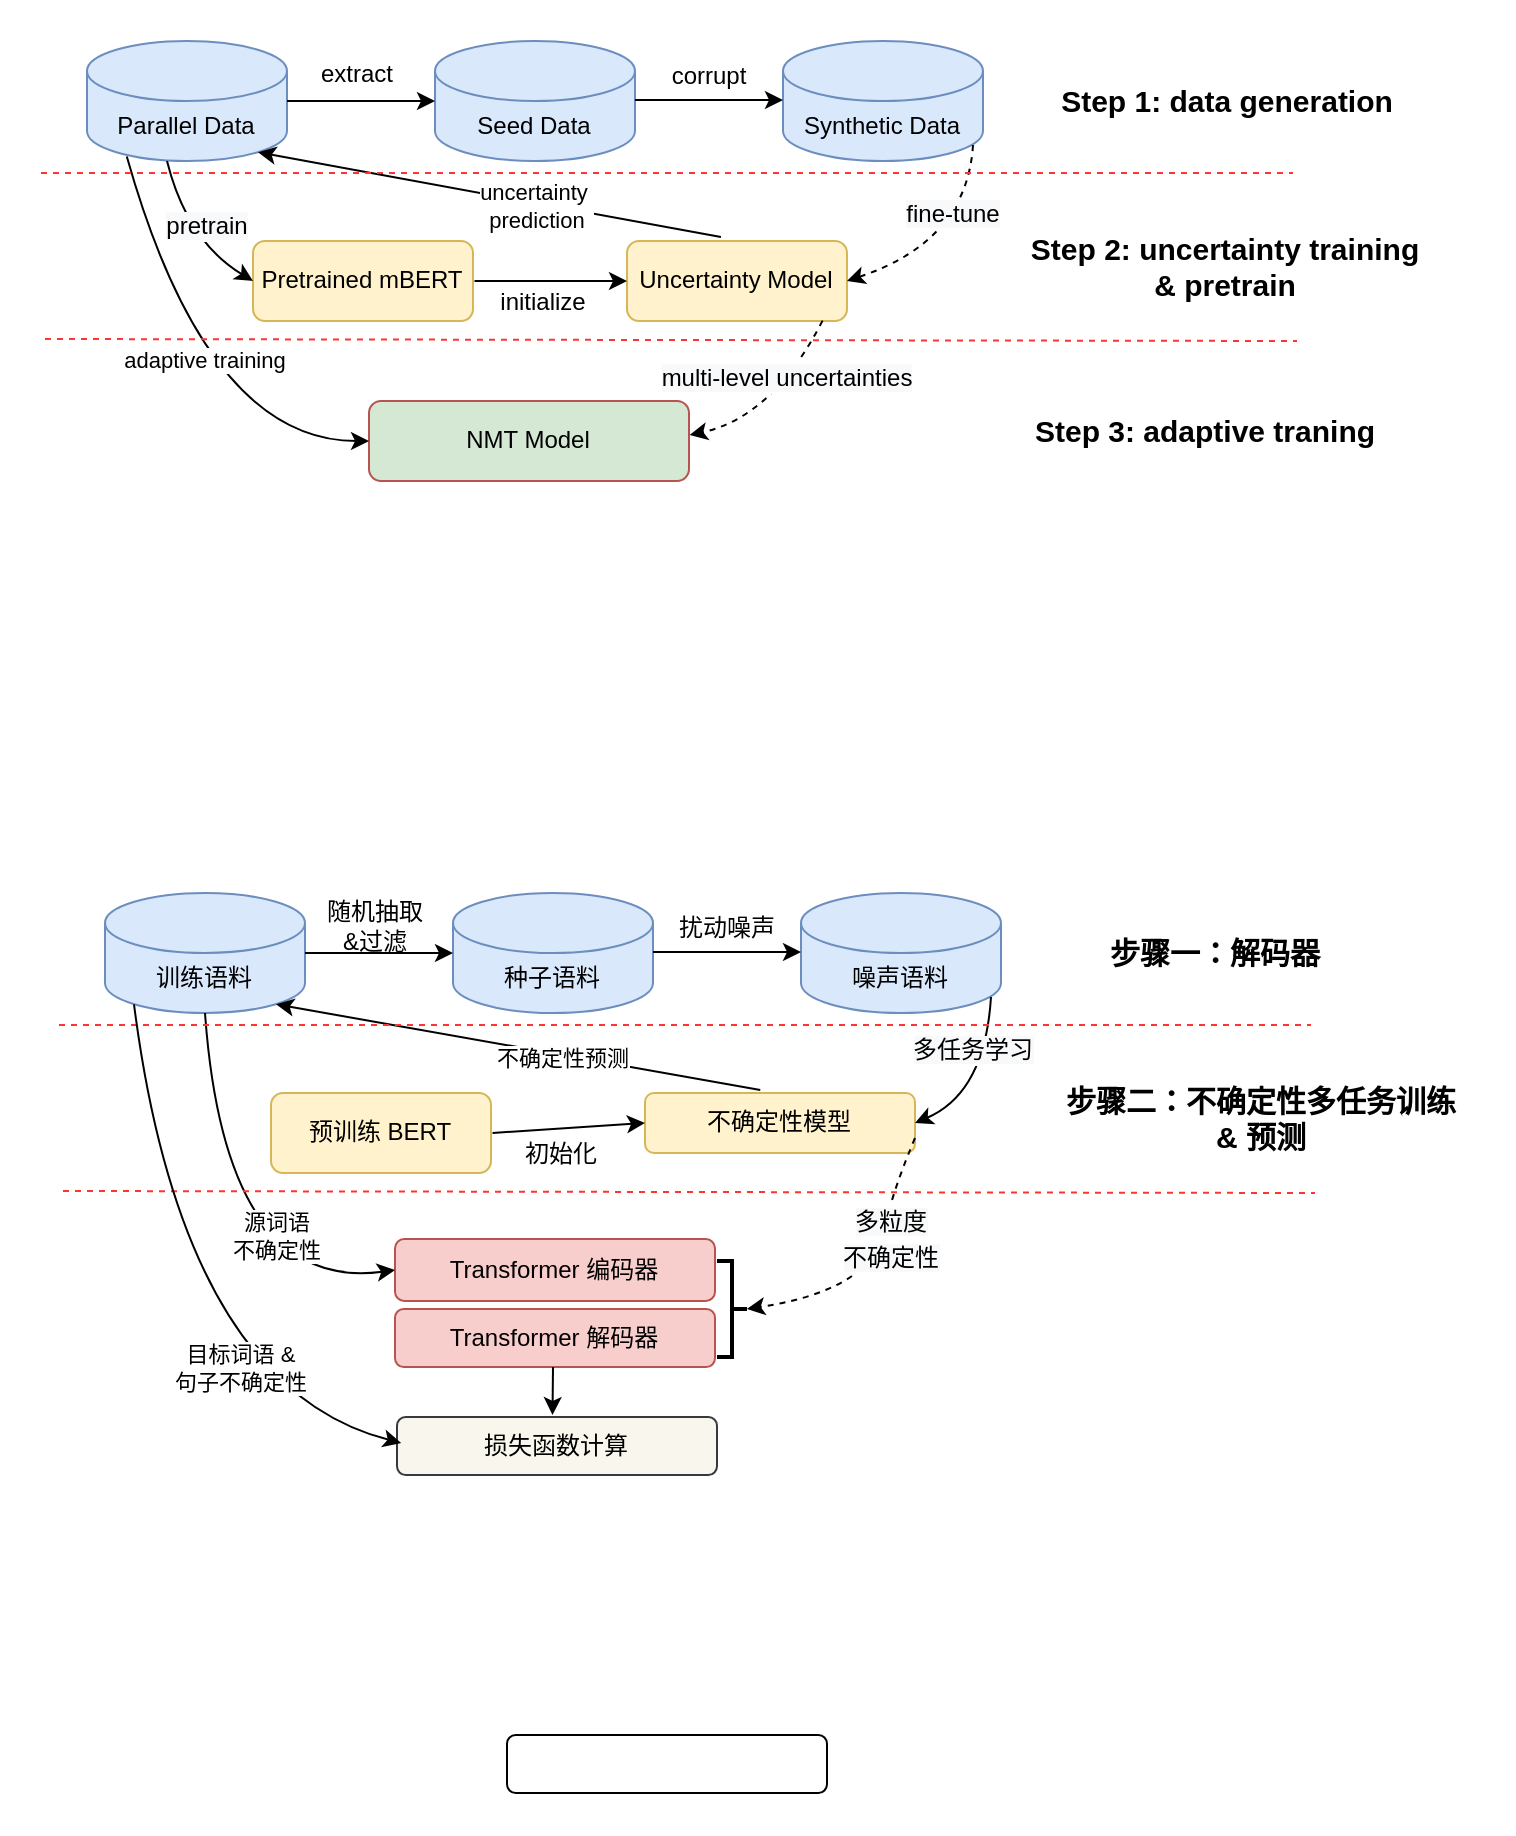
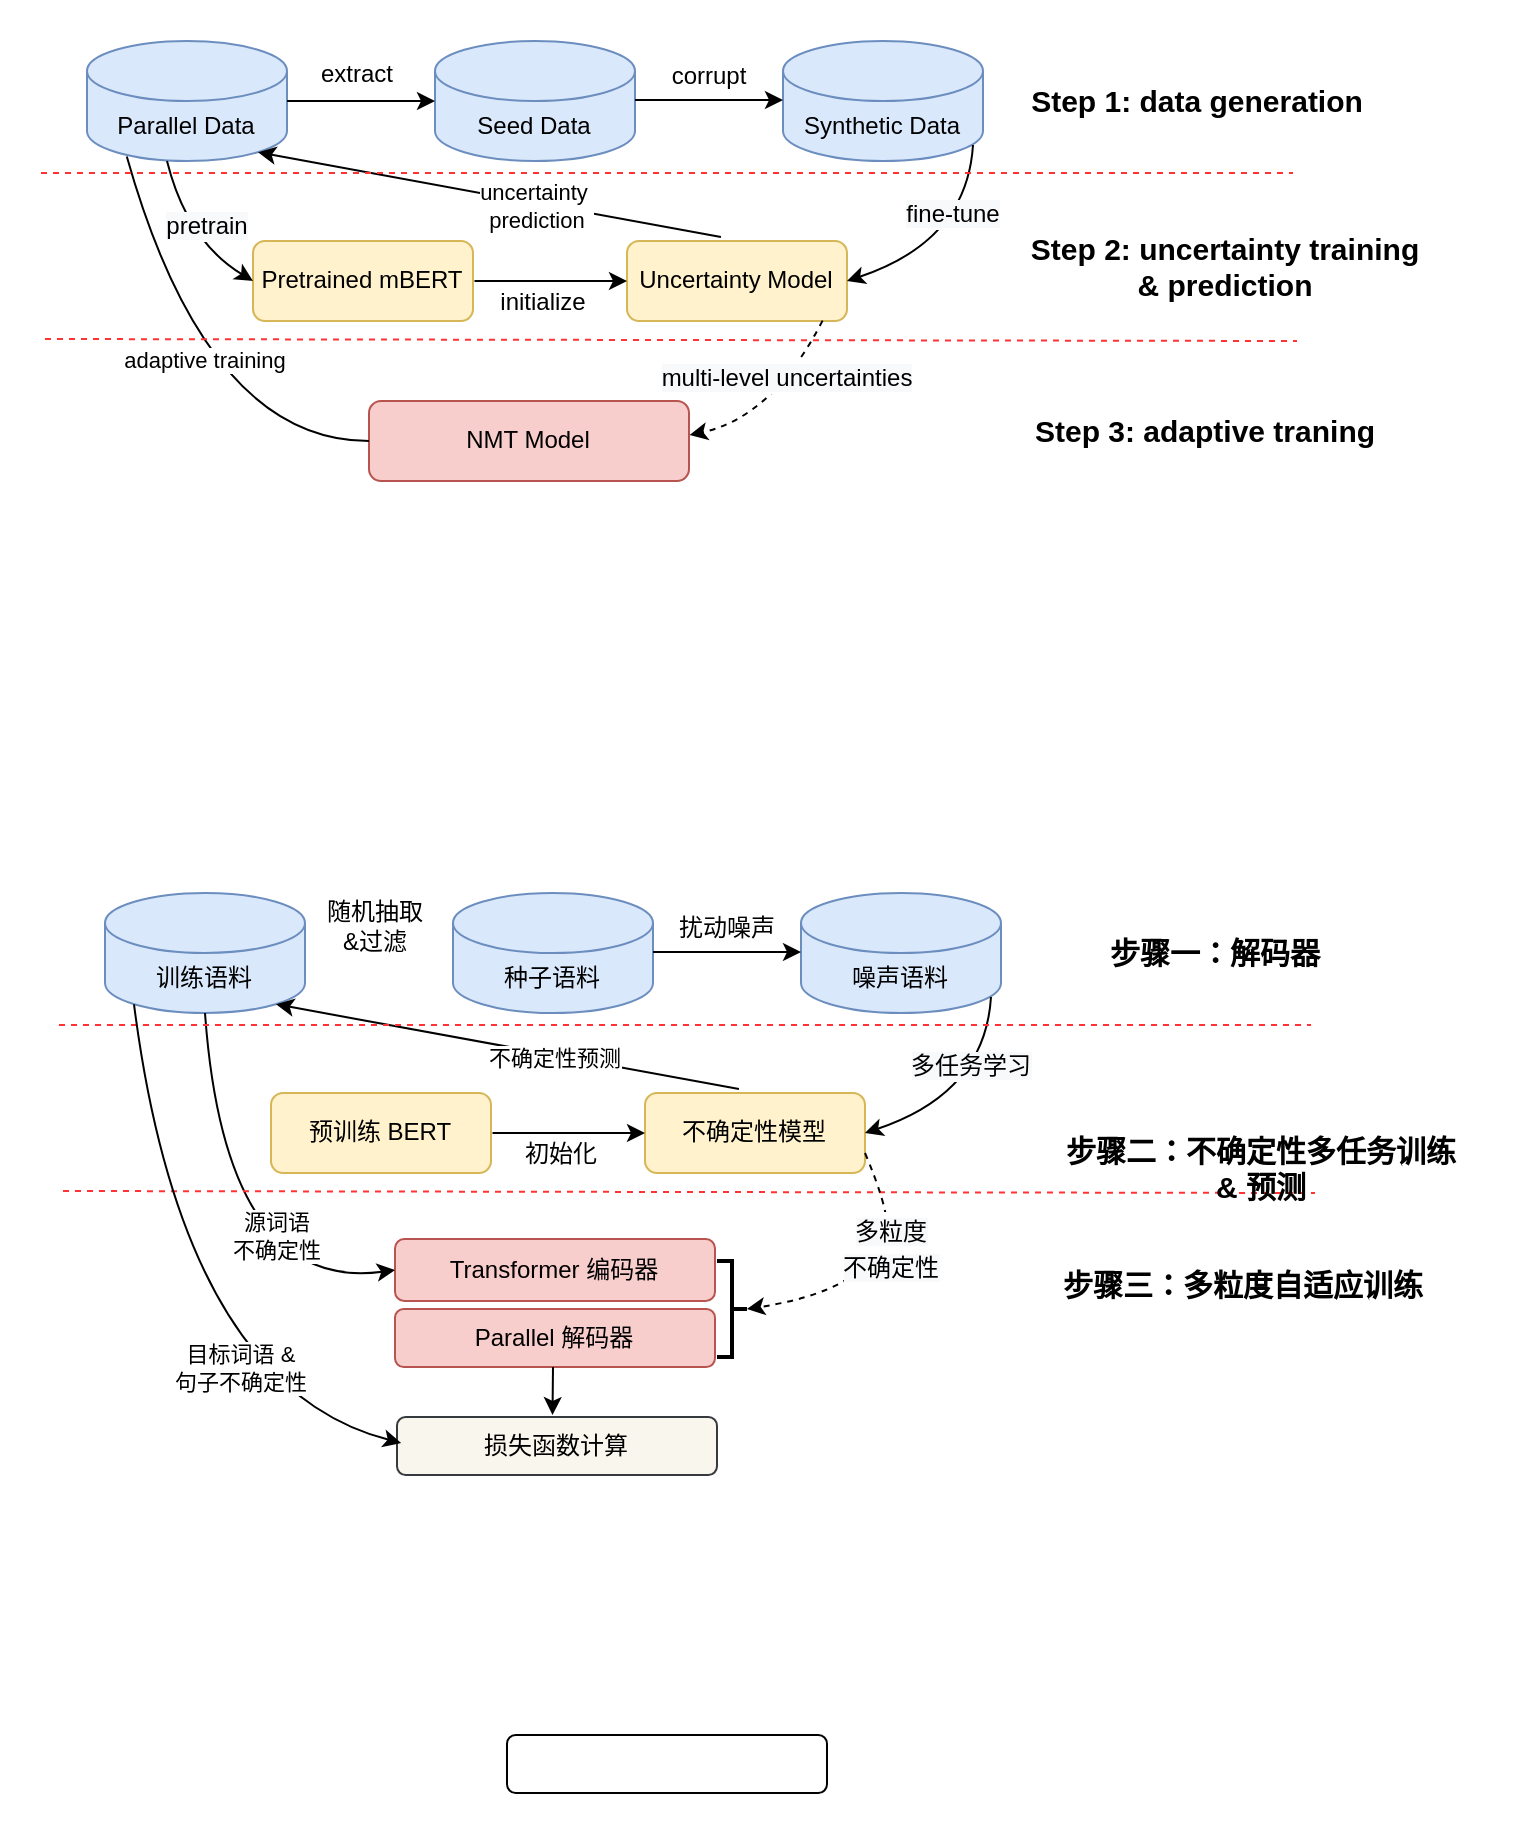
- <mxCell id="24" value="&lt;b&gt;&lt;font style=&quot;font-size: 15px;&quot;&gt;Step 1: data generation&lt;/font&gt;&lt;/b&gt;" style="text;html=1;align=center;verticalAlign=middle;resizable=0;points=[];autosize=1;strokeColor=none;fillColor=none;" parent="1" vertex="1"><mxGeometry x="521" y="35" width="184" height="30" as="geometry" /></mxCell>
+ <mxCell id="24" value="&lt;b&gt;&lt;font style=&quot;font-size: 15px;&quot;&gt;Step 1: data generation&lt;/font&gt;&lt;/b&gt;" style="text;html=1;align=center;verticalAlign=middle;resizable=0;points=[];autosize=1;strokeColor=none;fillColor=none;" parent="1" vertex="1"><mxGeometry x="506" y="35" width="184" height="30" as="geometry" /></mxCell>
- <mxCell id="13" value="" style="curved=1;endArrow=classic;html=1;rounded=0;entryX=1;entryY=0.5;entryDx=0;entryDy=0;exitX=0.95;exitY=0.867;exitDx=0;exitDy=0;exitPerimeter=0;dashed=1;" parent="1" source="4" target="7" edge="1"><mxGeometry width="50" height="50" relative="1" as="geometry"><mxPoint x="493" y="70" as="sourcePoint" /><mxPoint x="483" y="230" as="targetPoint" /><Array as="points"><mxPoint x="483" y="120" /></Array></mxGeometry></mxCell>
+ <mxCell id="13" value="" style="curved=1;endArrow=classic;html=1;rounded=0;entryX=1;entryY=0.5;entryDx=0;entryDy=0;exitX=0.95;exitY=0.867;exitDx=0;exitDy=0;exitPerimeter=0;" parent="1" source="4" target="7" edge="1"><mxGeometry width="50" height="50" relative="1" as="geometry"><mxPoint x="493" y="70" as="sourcePoint" /><mxPoint x="483" y="230" as="targetPoint" /><Array as="points"><mxPoint x="483" y="120" /></Array></mxGeometry></mxCell>
- <mxCell id="25" value="&lt;b&gt;&lt;font style=&quot;font-size: 15px;&quot;&gt;Step 2: uncertainty training&lt;br&gt;&amp;amp; pretrain&lt;br&gt;&lt;/font&gt;&lt;/b&gt;" style="text;html=1;align=center;verticalAlign=middle;resizable=0;points=[];autosize=1;strokeColor=none;fillColor=none;" parent="1" vertex="1"><mxGeometry x="502" y="108" width="220" height="50" as="geometry" /></mxCell>
+ <mxCell id="25" value="&lt;b&gt;&lt;font style=&quot;font-size: 15px;&quot;&gt;Step 2: uncertainty training&lt;br&gt;&amp;amp; prediction&lt;br&gt;&lt;/font&gt;&lt;/b&gt;" style="text;html=1;align=center;verticalAlign=middle;resizable=0;points=[];autosize=1;strokeColor=none;fillColor=none;" parent="1" vertex="1"><mxGeometry x="502" y="108" width="220" height="50" as="geometry" /></mxCell>
- <mxCell id="11" value="" style="curved=1;endArrow=classic;html=1;rounded=0;entryX=0;entryY=0.5;entryDx=0;entryDy=0;exitX=0.199;exitY=0.963;exitDx=0;exitDy=0;exitPerimeter=0;" parent="1" source="2" target="6" edge="1"><mxGeometry width="50" height="50" relative="1" as="geometry"><mxPoint x="63" y="80" as="sourcePoint" /><mxPoint x="243" y="260" as="targetPoint" /><Array as="points"><mxPoint x="103" y="220" /></Array></mxGeometry></mxCell>
+ <mxCell id="11" value="" style="curved=1;endArrow=none;html=1;rounded=0;entryX=0;entryY=0.5;entryDx=0;entryDy=0;exitX=0.199;exitY=0.963;exitDx=0;exitDy=0;exitPerimeter=0;" parent="1" source="2" target="6" edge="1"><mxGeometry width="50" height="50" relative="1" as="geometry"><mxPoint x="63" y="80" as="sourcePoint" /><mxPoint x="243" y="260" as="targetPoint" /><Array as="points"><mxPoint x="103" y="220" /></Array></mxGeometry></mxCell>
- <mxCell id="6" value="NMT Model" style="rounded=1;whiteSpace=wrap;html=1;fillColor=#d5e8d4;strokeColor=#b85450;" parent="1" vertex="1"><mxGeometry x="184" y="200" width="160" height="40" as="geometry" /></mxCell>
+ <mxCell id="6" value="NMT Model" style="rounded=1;whiteSpace=wrap;html=1;fillColor=#f8cecc;strokeColor=#b85450;" parent="1" vertex="1"><mxGeometry x="184" y="200" width="160" height="40" as="geometry" /></mxCell>
- <mxCell id="35" value="" style="endArrow=classic;html=1;rounded=0;exitX=1;exitY=0.5;exitDx=0;exitDy=0;exitPerimeter=0;entryX=0;entryY=0.5;entryDx=0;entryDy=0;entryPerimeter=0;" edge="1" parent="1" source="29" target="30"><mxGeometry width="50" height="50" relative="1" as="geometry"><mxPoint x="242" y="666" as="sourcePoint" /><mxPoint x="292" y="616" as="targetPoint" /></mxGeometry></mxCell>
- <mxCell id="50" value="&lt;b&gt;&lt;font style=&quot;font-size: 15px;&quot;&gt;步骤二：不确定性多任务训练&lt;br&gt;&amp;amp; 预测&lt;br&gt;&lt;/font&gt;&lt;/b&gt;" style="text;html=1;align=center;verticalAlign=middle;resizable=0;points=[];autosize=1;strokeColor=none;fillColor=none;" vertex="1" parent="1"><mxGeometry x="523" y="535" width="213" height="48" as="geometry" /></mxCell>
+ <mxCell id="50" value="&lt;b&gt;&lt;font style=&quot;font-size: 15px;&quot;&gt;步骤二：不确定性多任务训练&lt;br&gt;&amp;amp; 预测&lt;br&gt;&lt;/font&gt;&lt;/b&gt;" style="text;html=1;align=center;verticalAlign=middle;resizable=0;points=[];autosize=1;strokeColor=none;fillColor=none;" vertex="1" parent="1"><mxGeometry x="523" y="560" width="213" height="48" as="geometry" /></mxCell>
- <mxCell id="34" value="不确定性模型" style="rounded=1;whiteSpace=wrap;html=1;fillColor=#fff2cc;strokeColor=#d6b656;" vertex="1" parent="1"><mxGeometry x="322" y="546" width="135" height="30" as="geometry" /></mxCell>
+ <mxCell id="34" value="不确定性模型" style="rounded=1;whiteSpace=wrap;html=1;fillColor=#fff2cc;strokeColor=#d6b656;" vertex="1" parent="1"><mxGeometry x="322" y="546" width="110" height="40" as="geometry" /></mxCell>
+ <mxCell id="51" value="&lt;b&gt;&lt;font style=&quot;font-size: 15px;&quot;&gt;步骤三：多粒度自适应训练&lt;/font&gt;&lt;/b&gt;" style="text;html=1;align=center;verticalAlign=middle;resizable=0;points=[];autosize=1;strokeColor=none;fillColor=none;" vertex="1" parent="1"><mxGeometry x="522" y="627" width="198" height="30" as="geometry" /></mxCell>
- <mxCell id="54" value="Transformer 解码器" style="rounded=1;whiteSpace=wrap;html=1;fillColor=#f8cecc;strokeColor=#b85450;" vertex="1" parent="1"><mxGeometry x="197" y="654" width="160" height="29" as="geometry" /></mxCell>
+ <mxCell id="54" value="Parallel 解码器" style="rounded=1;whiteSpace=wrap;html=1;fillColor=#f8cecc;strokeColor=#b85450;" vertex="1" parent="1"><mxGeometry x="197" y="654" width="160" height="29" as="geometry" /></mxCell>
